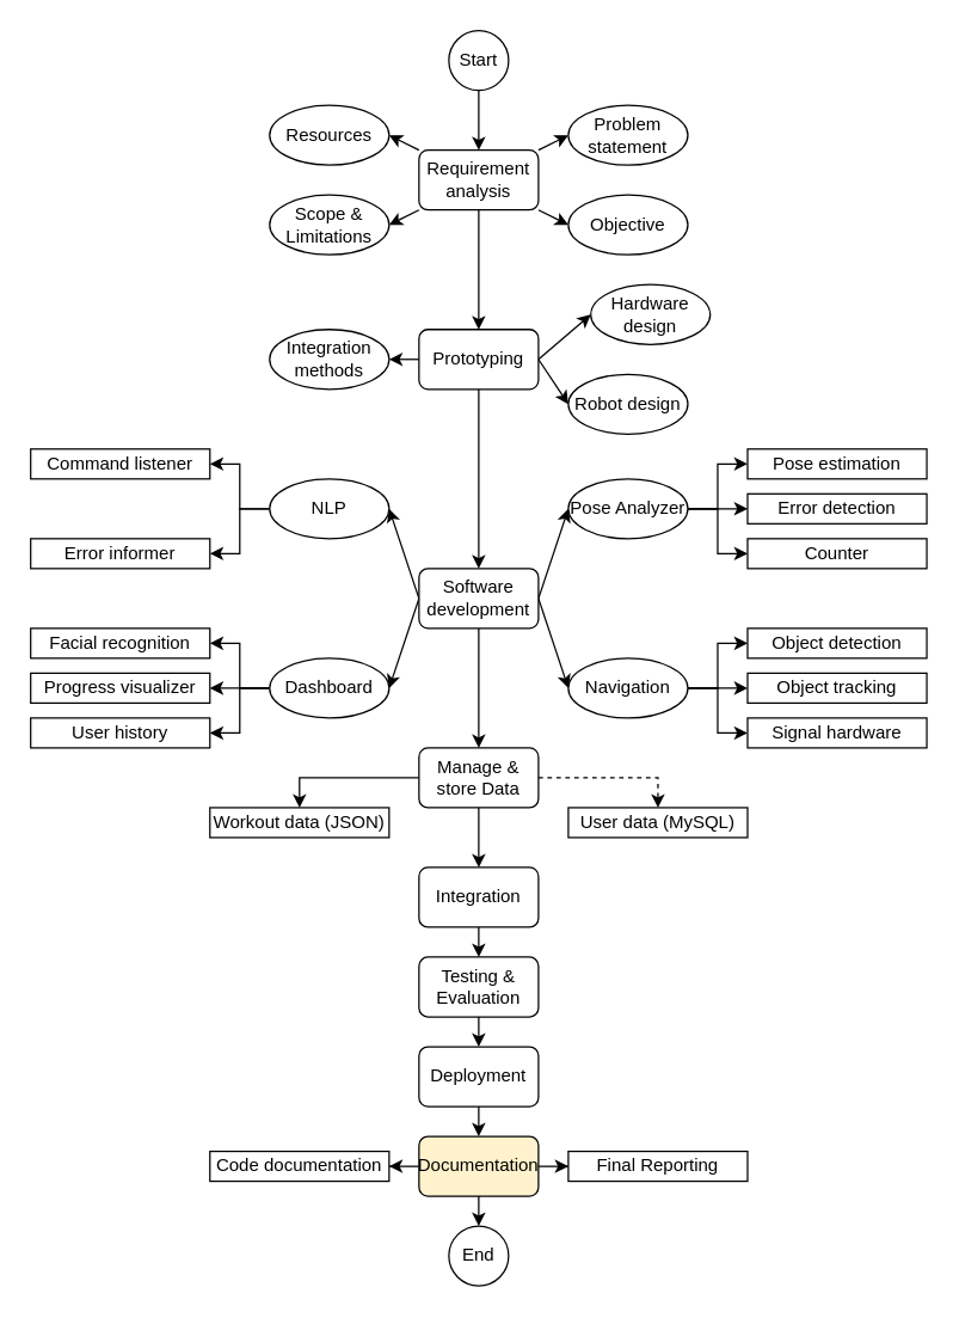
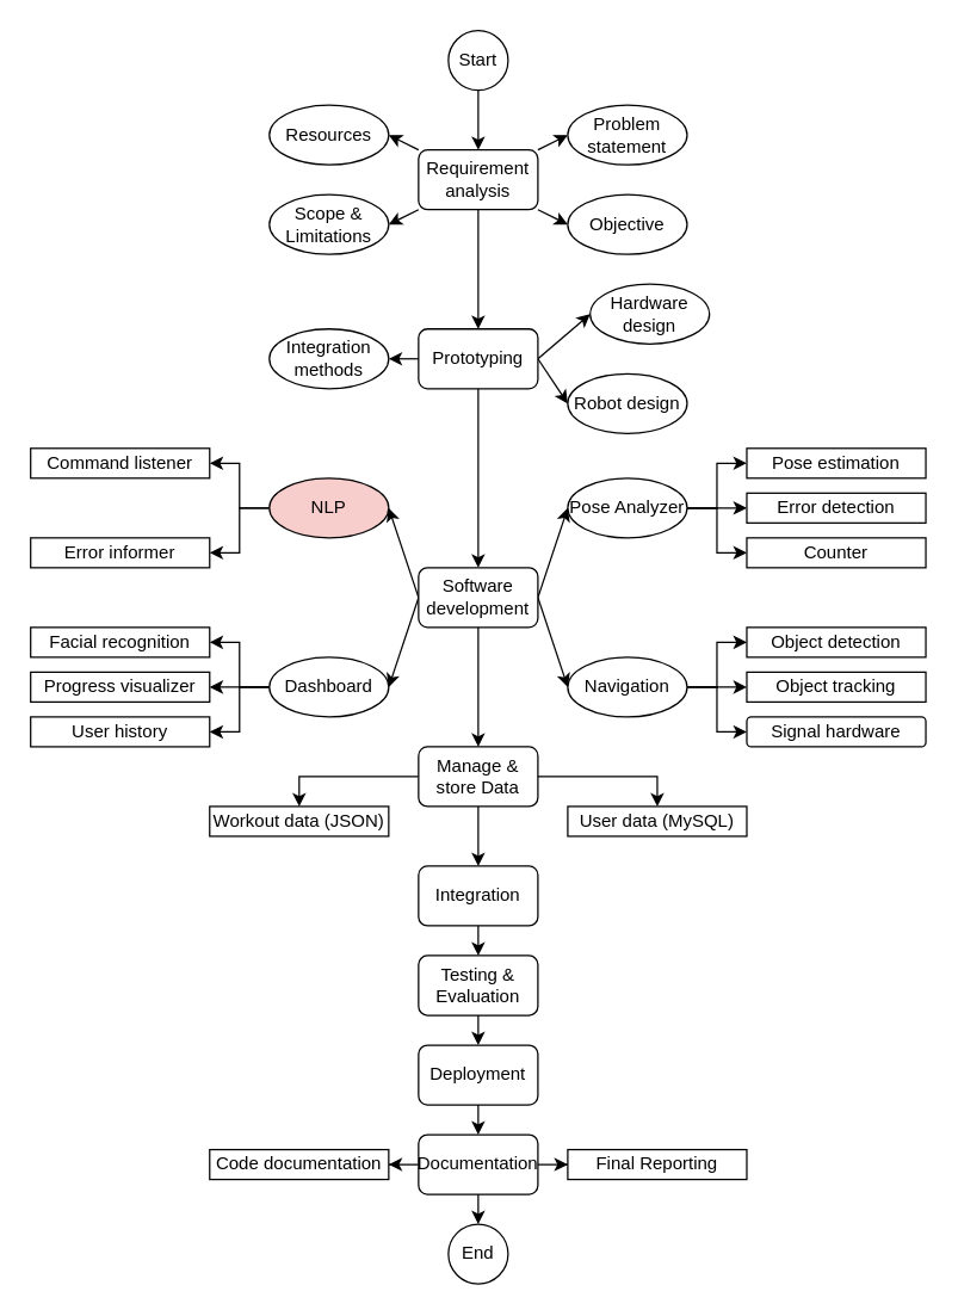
- <mxCell id="38" value="NLP" style="ellipse;whiteSpace=wrap;html=1;" vertex="1" parent="1"><mxGeometry x="180" y="320" width="80" height="40" as="geometry" /></mxCell>
+ <mxCell id="38" value="NLP" style="ellipse;whiteSpace=wrap;html=1;fillColor=#f8cecc;" vertex="1" parent="1"><mxGeometry x="180" y="320" width="80" height="40" as="geometry" /></mxCell>
- <mxCell id="50" value="Signal hardware" style="rounded=0;whiteSpace=wrap;html=1;" vertex="1" parent="1"><mxGeometry x="500" y="480" width="120" height="20" as="geometry" /></mxCell>
+ <mxCell id="50" value="Signal hardware" style="whiteSpace=wrap;html=1;rounded=1;" vertex="1" parent="1"><mxGeometry x="500" y="480" width="120" height="20" as="geometry" /></mxCell>
- <mxCell id="55" style="edgeStyle=orthogonalEdgeStyle;rounded=0;orthogonalLoop=1;jettySize=auto;html=1;exitX=1;exitY=0.5;exitDx=0;exitDy=0;entryX=0.5;entryY=0;entryDx=0;entryDy=0;dashed=1;" edge="1" parent="1" source="57" target="59"><mxGeometry relative="1" as="geometry" /></mxCell>
+ <mxCell id="55" style="edgeStyle=orthogonalEdgeStyle;rounded=0;orthogonalLoop=1;jettySize=auto;html=1;exitX=1;exitY=0.5;exitDx=0;exitDy=0;entryX=0.5;entryY=0;entryDx=0;entryDy=0;" edge="1" parent="1" source="57" target="59"><mxGeometry relative="1" as="geometry" /></mxCell>
- <mxCell id="69" value="Documentation" style="rounded=1;whiteSpace=wrap;html=1;fillColor=#fff2cc;" vertex="1" parent="1"><mxGeometry x="280" y="760" width="80" height="40" as="geometry" /></mxCell>
+ <mxCell id="69" value="Documentation" style="rounded=1;whiteSpace=wrap;html=1;" vertex="1" parent="1"><mxGeometry x="280" y="760" width="80" height="40" as="geometry" /></mxCell>
